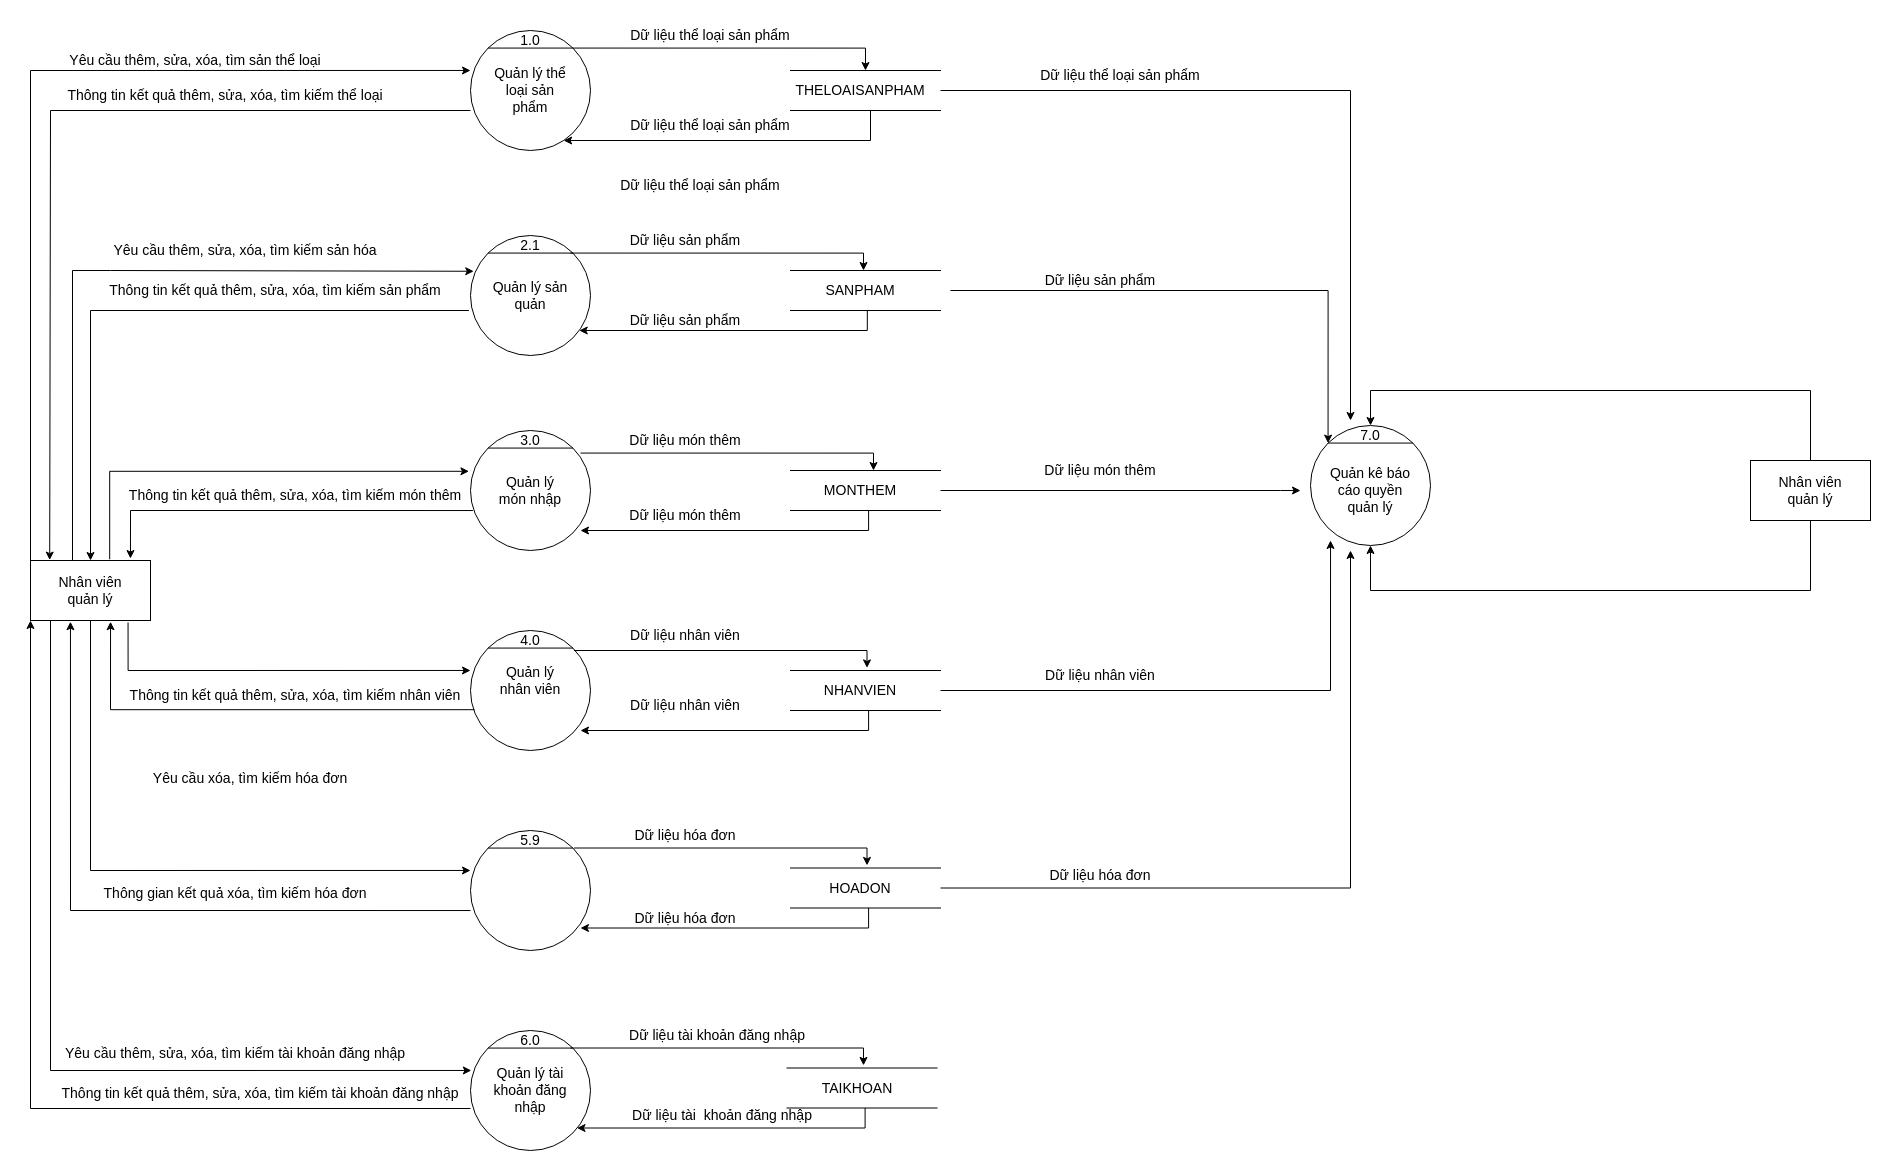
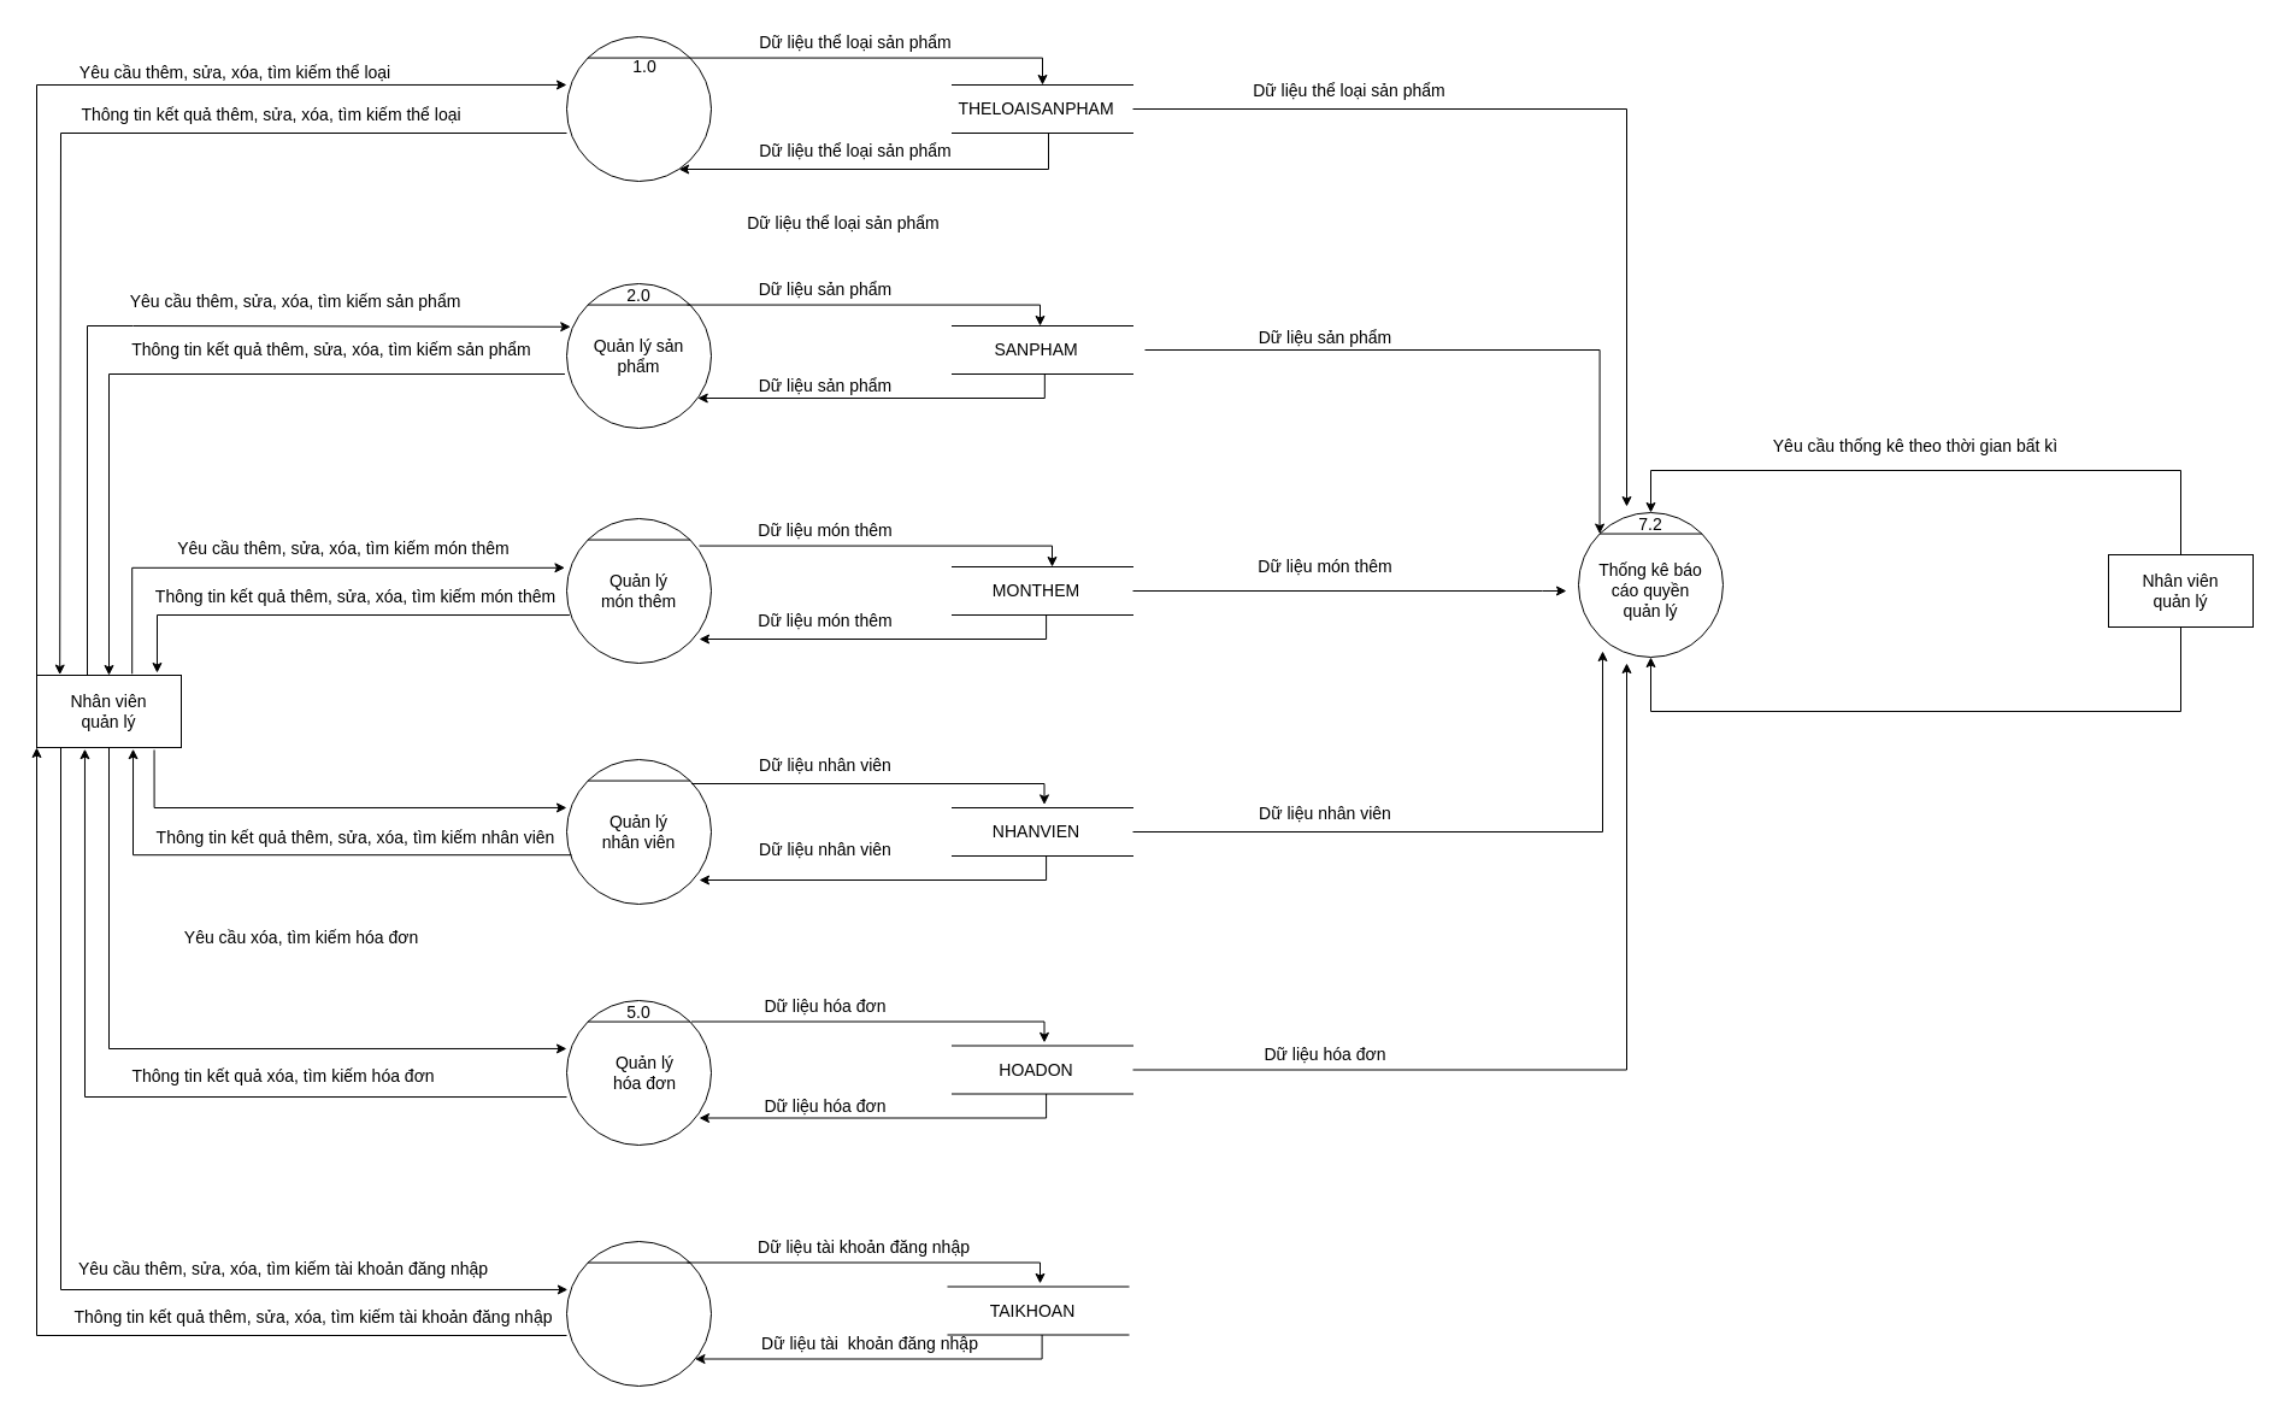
- <mxCell id="5" value="1.0" style="text;html=1;strokeColor=none;fillColor=none;align=center;verticalAlign=middle;whiteSpace=wrap;rounded=0;fontSize=14;" parent="1" vertex="1"><mxGeometry x="515" width="30" height="20" as="geometry" y="30" /></mxCell>
+ <mxCell id="5" value="1.0" style="text;html=1;strokeColor=none;fillColor=none;align=center;verticalAlign=middle;whiteSpace=wrap;rounded=0;fontSize=14;" parent="1" vertex="1"><mxGeometry x="520" y="45" width="30" height="20" as="geometry" /></mxCell>
- <mxCell id="34" value="Yêu cầu thêm, sửa, xóa, tìm sản thể loại" style="text;html=1;strokeColor=none;fillColor=none;align=center;verticalAlign=middle;whiteSpace=wrap;rounded=0;fontSize=14;" parent="1" vertex="1"><mxGeometry x="20" y="45" width="350" height="30" as="geometry" /></mxCell>
+ <mxCell id="34" value="Yêu cầu thêm, sửa, xóa, tìm kiếm thể loại" style="text;html=1;strokeColor=none;fillColor=none;align=center;verticalAlign=middle;whiteSpace=wrap;rounded=0;fontSize=14;" parent="1" vertex="1"><mxGeometry x="20" y="45" width="350" height="30" as="geometry" /></mxCell>
- <mxCell id="4" value="&lt;font style=&quot;font-size: 14px&quot;&gt;Quản lý thể loại sản phẩm&lt;/font&gt;" style="text;html=1;strokeColor=none;fillColor=none;align=center;verticalAlign=middle;whiteSpace=wrap;rounded=0;" parent="1" vertex="1"><mxGeometry x="490" y="75" width="80" height="30" as="geometry" /></mxCell>
- <mxCell id="11" value="2.1" style="text;html=1;strokeColor=none;fillColor=none;align=center;verticalAlign=middle;whiteSpace=wrap;rounded=0;fontSize=14;" parent="1" vertex="1"><mxGeometry x="515" y="235" width="30" height="20" as="geometry" /></mxCell>
+ <mxCell id="11" value="2.0" style="text;html=1;strokeColor=none;fillColor=none;align=center;verticalAlign=middle;whiteSpace=wrap;rounded=0;fontSize=14;" parent="1" vertex="1"><mxGeometry x="515" y="235" width="30" height="20" as="geometry" /></mxCell>
- <mxCell id="45" value="Yêu cầu thêm, sửa, xóa, tìm kiếm sản hóa" style="text;html=1;strokeColor=none;fillColor=none;align=center;verticalAlign=middle;whiteSpace=wrap;rounded=0;fontSize=14;" parent="1" vertex="1"><mxGeometry x="70" y="235" width="350" height="30" as="geometry" /></mxCell>
+ <mxCell id="45" value="Yêu cầu thêm, sửa, xóa, tìm kiếm sản phẩm" style="text;html=1;strokeColor=none;fillColor=none;align=center;verticalAlign=middle;whiteSpace=wrap;rounded=0;fontSize=14;" parent="1" vertex="1"><mxGeometry x="70" y="235" width="350" height="30" as="geometry" /></mxCell>
- <mxCell id="10" value="&lt;font style=&quot;font-size: 14px&quot;&gt;Quản lý sản quản&lt;/font&gt;" style="text;html=1;strokeColor=none;fillColor=none;align=center;verticalAlign=middle;whiteSpace=wrap;rounded=0;" parent="1" vertex="1"><mxGeometry x="490" y="280" width="80" height="30" as="geometry" /></mxCell>
+ <mxCell id="10" value="&lt;font style=&quot;font-size: 14px&quot;&gt;Quản lý sản phẩm&lt;/font&gt;" style="text;html=1;strokeColor=none;fillColor=none;align=center;verticalAlign=middle;whiteSpace=wrap;rounded=0;" parent="1" vertex="1"><mxGeometry x="490" y="280" width="80" height="30" as="geometry" /></mxCell>
+ <mxCell id="107" value="Yêu cầu thống kê theo thời gian bất kì" style="text;html=1;strokeColor=none;fillColor=none;align=center;verticalAlign=middle;whiteSpace=wrap;rounded=0;fontSize=14;" parent="1" vertex="1"><mxGeometry x="1460" y="355" width="260" height="30" as="geometry" /></mxCell>
- <mxCell id="31" value="7.0" style="text;html=1;strokeColor=none;fillColor=none;align=center;verticalAlign=middle;whiteSpace=wrap;rounded=0;fontSize=14;" parent="1" vertex="1"><mxGeometry x="1355" y="425" width="30" height="20" as="geometry" /></mxCell>
+ <mxCell id="31" value="7.2" style="text;html=1;strokeColor=none;fillColor=none;align=center;verticalAlign=middle;whiteSpace=wrap;rounded=0;fontSize=14;" parent="1" vertex="1"><mxGeometry x="1355" y="425" width="30" height="20" as="geometry" /></mxCell>
- <mxCell id="15" value="3.0" style="text;html=1;strokeColor=none;fillColor=none;align=center;verticalAlign=middle;whiteSpace=wrap;rounded=0;fontSize=14;" parent="1" vertex="1"><mxGeometry x="515" y="430" width="30" height="20" as="geometry" /></mxCell>
+ <mxCell id="55" value="Yêu cầu thêm, sửa, xóa, tìm kiếm món thêm" style="text;html=1;strokeColor=none;fillColor=none;align=center;verticalAlign=middle;whiteSpace=wrap;rounded=0;fontSize=14;" parent="1" vertex="1"><mxGeometry x="110" y="440" width="350" height="30" as="geometry" /></mxCell>
- <mxCell id="14" value="&lt;font style=&quot;font-size: 14px&quot;&gt;Quản lý món nhập&lt;/font&gt;" style="text;html=1;strokeColor=none;fillColor=none;align=center;verticalAlign=middle;whiteSpace=wrap;rounded=0;" parent="1" vertex="1"><mxGeometry x="490" y="475" width="80" height="30" as="geometry" /></mxCell>
+ <mxCell id="14" value="&lt;font style=&quot;font-size: 14px&quot;&gt;Quản lý món thêm&lt;/font&gt;" style="text;html=1;strokeColor=none;fillColor=none;align=center;verticalAlign=middle;whiteSpace=wrap;rounded=0;" parent="1" vertex="1"><mxGeometry x="490" y="475" width="80" height="30" as="geometry" /></mxCell>
- <mxCell id="30" value="&lt;span style=&quot;font-size: 14px&quot;&gt;Quản kê báo cáo quyền quản lý&lt;/span&gt;" style="text;html=1;strokeColor=none;fillColor=none;align=center;verticalAlign=middle;whiteSpace=wrap;rounded=0;" parent="1" vertex="1"><mxGeometry x="1325" y="475" width="90" height="30" as="geometry" /></mxCell>
+ <mxCell id="30" value="&lt;span style=&quot;font-size: 14px&quot;&gt;Thống kê báo cáo quyền quản lý&lt;/span&gt;" style="text;html=1;strokeColor=none;fillColor=none;align=center;verticalAlign=middle;whiteSpace=wrap;rounded=0;" parent="1" vertex="1"><mxGeometry x="1325" y="475" width="90" height="30" as="geometry" /></mxCell>
- <mxCell id="19" value="4.0" style="text;html=1;strokeColor=none;fillColor=none;align=center;verticalAlign=middle;whiteSpace=wrap;rounded=0;fontSize=14;" parent="1" vertex="1"><mxGeometry x="515" y="630" width="30" height="20" as="geometry" /></mxCell>
- <mxCell id="18" value="&lt;font style=&quot;font-size: 14px&quot;&gt;Quản lý nhân viên&lt;br&gt;&lt;/font&gt;" style="text;html=1;strokeColor=none;fillColor=none;align=center;verticalAlign=middle;whiteSpace=wrap;rounded=0;" parent="1" vertex="1"><mxGeometry x="490" y="665" width="80" height="30" as="geometry" /></mxCell>
+ <mxCell id="18" value="&lt;font style=&quot;font-size: 14px&quot;&gt;Quản lý nhân viên&lt;br&gt;&lt;/font&gt;" style="text;html=1;strokeColor=none;fillColor=none;align=center;verticalAlign=middle;whiteSpace=wrap;rounded=0;" parent="1" vertex="1"><mxGeometry x="490" y="675" width="80" height="30" as="geometry" /></mxCell>
- <mxCell id="23" value="5.9" style="text;html=1;strokeColor=none;fillColor=none;align=center;verticalAlign=middle;whiteSpace=wrap;rounded=0;fontSize=14;" parent="1" vertex="1"><mxGeometry x="515" y="830" width="30" height="20" as="geometry" /></mxCell>
+ <mxCell id="23" value="5.0" style="text;html=1;strokeColor=none;fillColor=none;align=center;verticalAlign=middle;whiteSpace=wrap;rounded=0;fontSize=14;" parent="1" vertex="1"><mxGeometry x="515" y="830" width="30" height="20" as="geometry" /></mxCell>
+ <mxCell id="22" value="&lt;font style=&quot;font-size: 14px&quot;&gt;Quản lý hóa đơn&lt;br&gt;&lt;/font&gt;" style="text;html=1;strokeColor=none;fillColor=none;align=center;verticalAlign=middle;whiteSpace=wrap;rounded=0;" parent="1" vertex="1"><mxGeometry x="500" y="875" width="70" height="30" as="geometry" /></mxCell>
- <mxCell id="70" value="Thông gian kết quả xóa, tìm kiếm hóa đơn" style="text;html=1;strokeColor=none;fillColor=none;align=center;verticalAlign=middle;whiteSpace=wrap;rounded=0;fontSize=14;" parent="1" vertex="1"><mxGeometry x="60" y="877.5" width="350" height="30" as="geometry" /></mxCell>
+ <mxCell id="70" value="Thông tin kết quả xóa, tìm kiếm hóa đơn" style="text;html=1;strokeColor=none;fillColor=none;align=center;verticalAlign=middle;whiteSpace=wrap;rounded=0;fontSize=14;" parent="1" vertex="1"><mxGeometry x="60" y="877.5" width="350" height="30" as="geometry" /></mxCell>
- <mxCell id="27" value="6.0" style="text;html=1;strokeColor=none;fillColor=none;align=center;verticalAlign=middle;whiteSpace=wrap;rounded=0;fontSize=14;" parent="1" vertex="1"><mxGeometry x="515" y="1030" width="30" height="20" as="geometry" /></mxCell>
- <mxCell id="26" value="&lt;font style=&quot;font-size: 14px&quot;&gt;Quản lý tài khoản đăng nhập&lt;br&gt;&lt;/font&gt;" style="text;html=1;strokeColor=none;fillColor=none;align=center;verticalAlign=middle;whiteSpace=wrap;rounded=0;" parent="1" vertex="1"><mxGeometry x="490" y="1075" width="80" height="30" as="geometry" /></mxCell>
